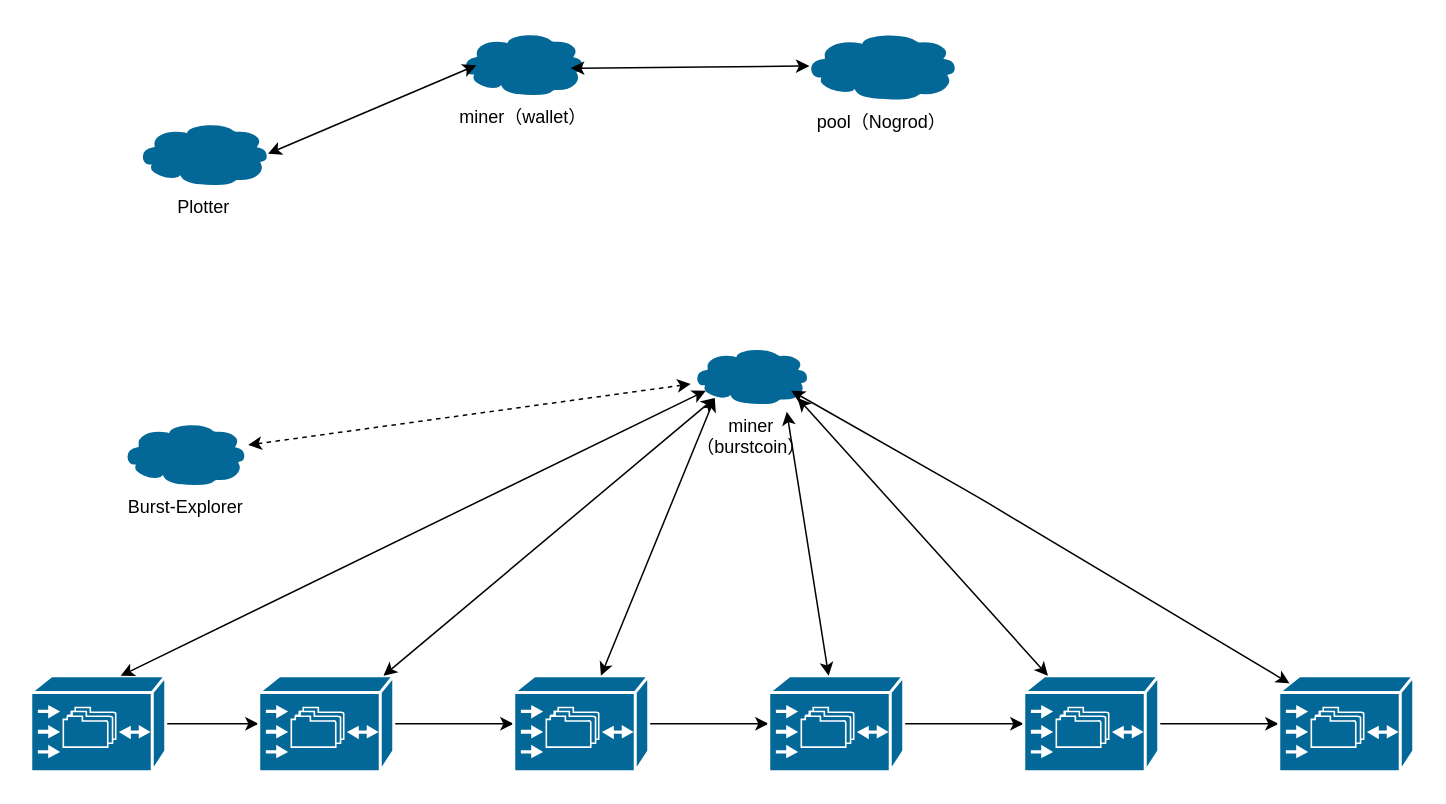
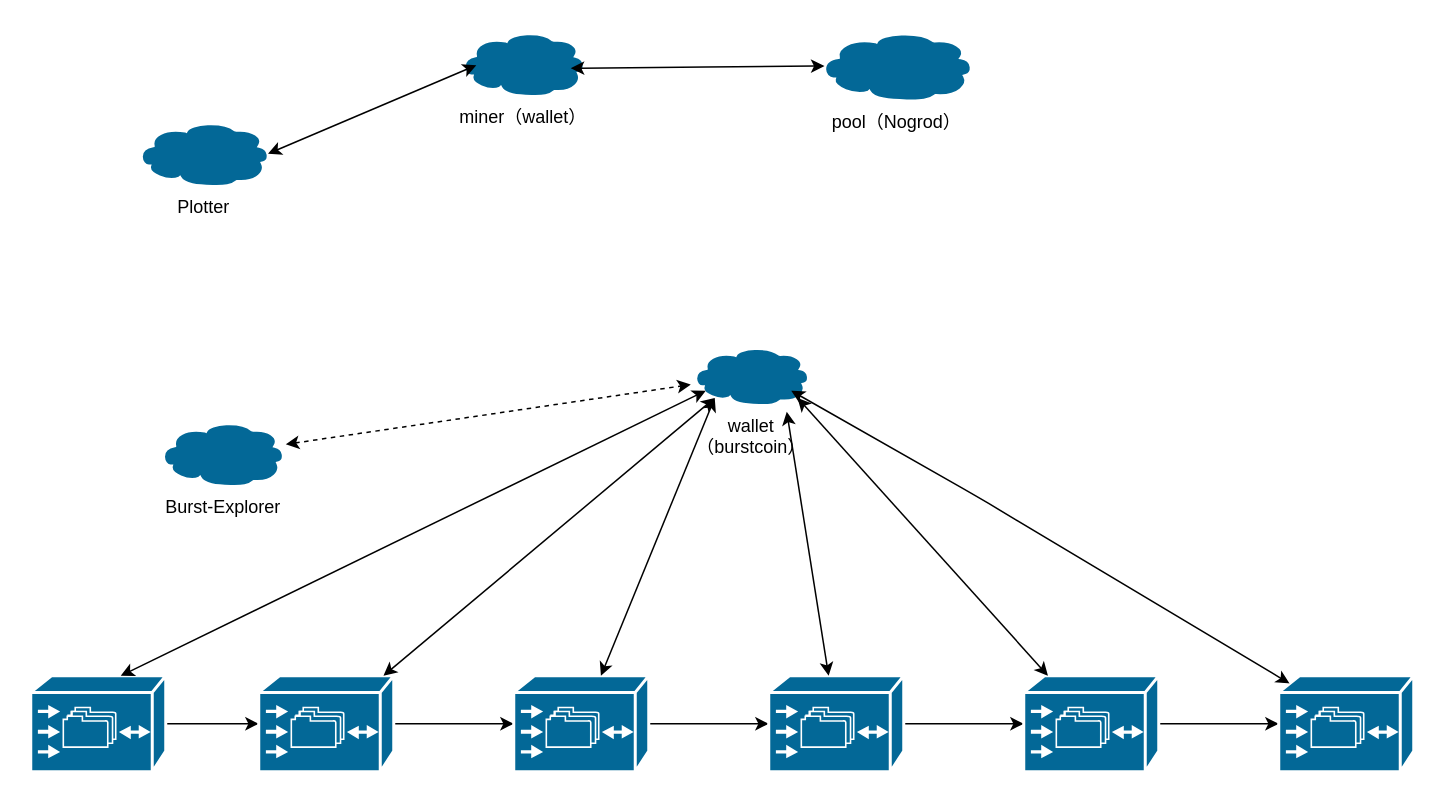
- <mxCell id="14" value="pool（Nogrod）" style="shape=mxgraph.cisco.storage.cloud;html=1;pointerEvents=1;dashed=0;fillColor=#036897;strokeColor=#ffffff;strokeWidth=2;verticalLabelPosition=bottom;verticalAlign=top;align=center;outlineConnect=0;" parent="1" vertex="1"><mxGeometry x="535" y="20" width="104" height="47" as="geometry" /></mxCell>
+ <mxCell id="14" value="pool（Nogrod）" style="shape=mxgraph.cisco.storage.cloud;html=1;pointerEvents=1;dashed=0;fillColor=#036897;strokeColor=#ffffff;strokeWidth=2;verticalLabelPosition=bottom;verticalAlign=top;align=center;outlineConnect=0;" parent="1" vertex="1"><mxGeometry x="545" y="20" width="104" height="47" as="geometry" /></mxCell>
- <mxCell id="13" value="miner&lt;br&gt;（burstcoin）" style="shape=mxgraph.cisco.storage.cloud;html=1;pointerEvents=1;dashed=0;fillColor=#036897;strokeColor=#ffffff;strokeWidth=2;verticalLabelPosition=bottom;verticalAlign=top;align=center;outlineConnect=0;" parent="1" vertex="1"><mxGeometry x="460" y="230" width="80" height="40" as="geometry" /></mxCell>
+ <mxCell id="13" value="wallet&lt;br&gt;（burstcoin）" style="shape=mxgraph.cisco.storage.cloud;html=1;pointerEvents=1;dashed=0;fillColor=#036897;strokeColor=#ffffff;strokeWidth=2;verticalLabelPosition=bottom;verticalAlign=top;align=center;outlineConnect=0;" parent="1" vertex="1"><mxGeometry x="460" y="230" width="80" height="40" as="geometry" /></mxCell>
- <mxCell id="15" value="&lt;span style=&quot;text-align: left&quot;&gt;Burst-Explorer&lt;/span&gt;" style="shape=mxgraph.cisco.storage.cloud;html=1;pointerEvents=1;dashed=0;fillColor=#036897;strokeColor=#ffffff;strokeWidth=2;verticalLabelPosition=bottom;verticalAlign=top;align=center;outlineConnect=0;" parent="1" vertex="1"><mxGeometry x="80" y="280" width="85" height="44" as="geometry" /></mxCell>
+ <mxCell id="15" value="&lt;span style=&quot;text-align: left&quot;&gt;Burst-Explorer&lt;/span&gt;" style="shape=mxgraph.cisco.storage.cloud;html=1;pointerEvents=1;dashed=0;fillColor=#036897;strokeColor=#ffffff;strokeWidth=2;verticalLabelPosition=bottom;verticalAlign=top;align=center;outlineConnect=0;" parent="1" vertex="1"><mxGeometry x="105" y="280" width="85" height="44" as="geometry" /></mxCell>
